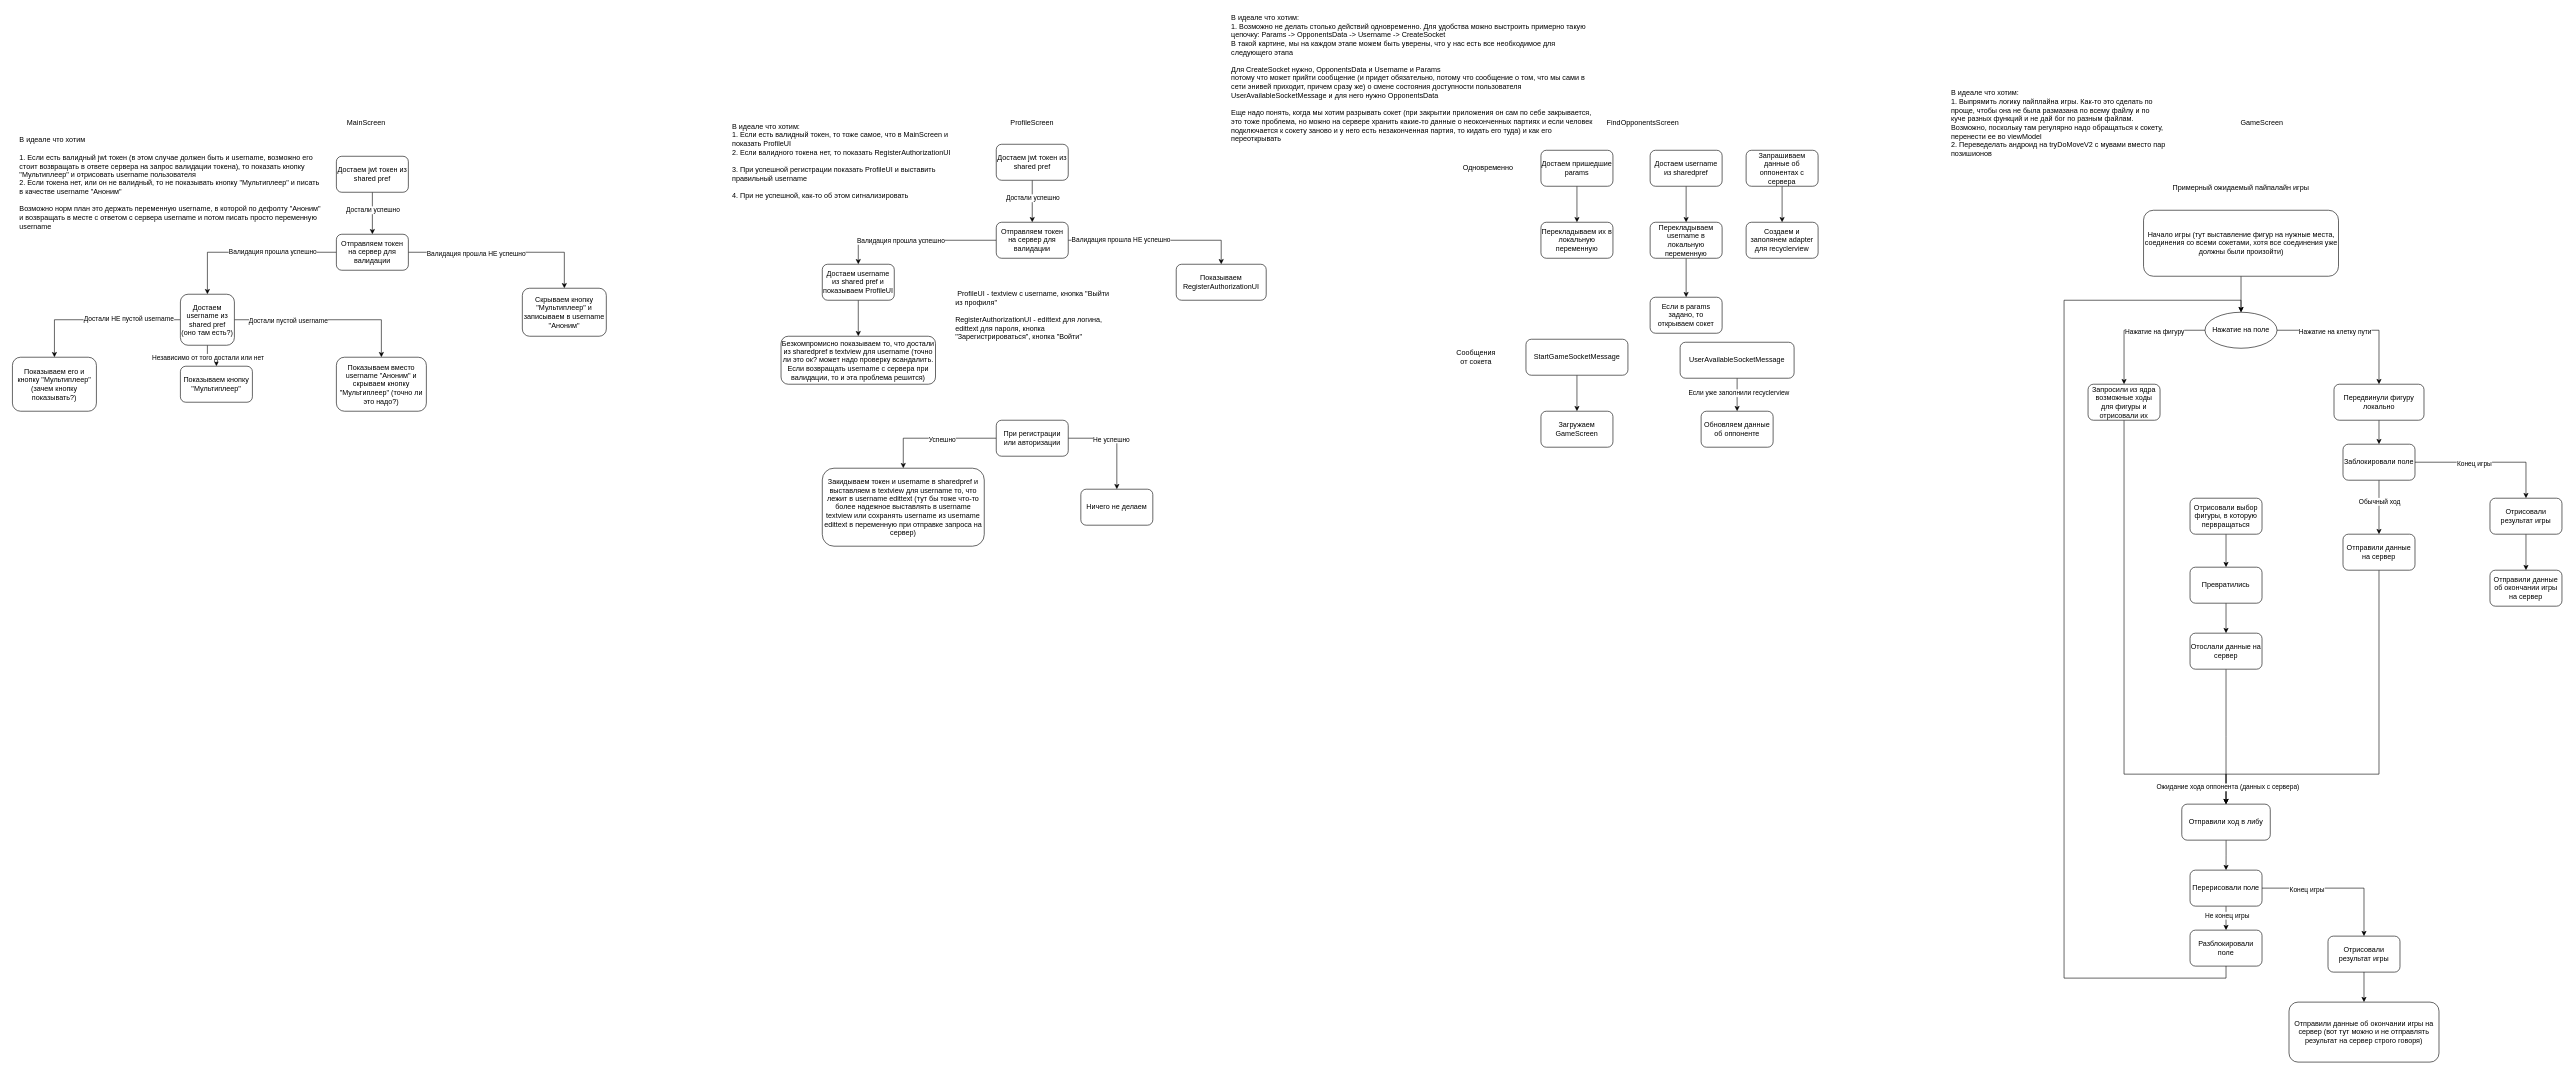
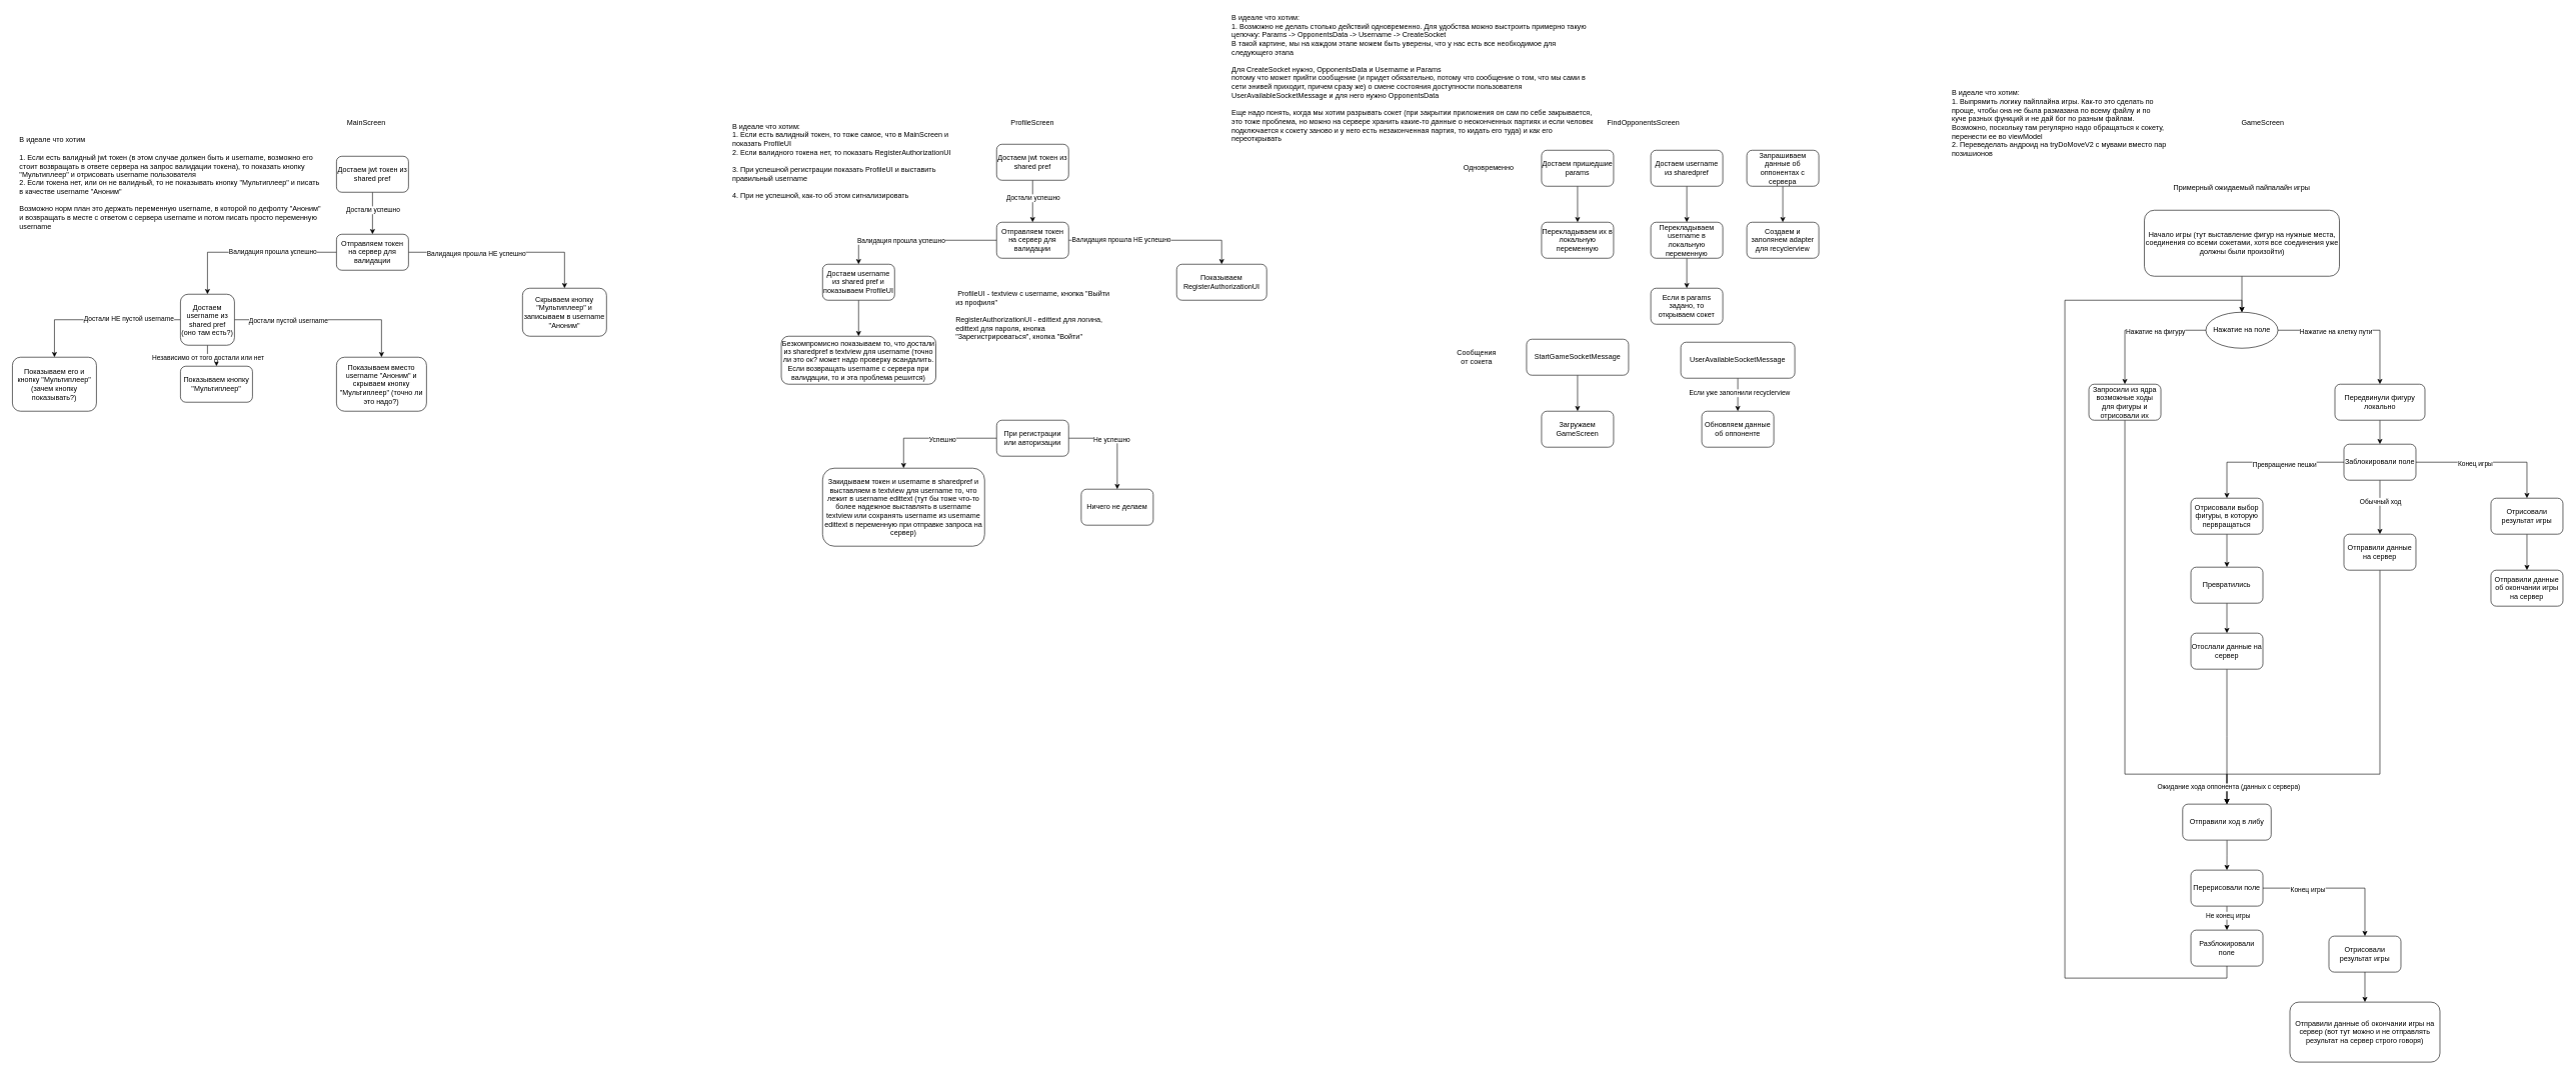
- <mxCell id="58" value="Если в params задано, то открываем сокет" style="rounded=1;whiteSpace=wrap;html=1;" vertex="1" parent="1"><mxGeometry x="2750" y="495" width="120" height="60" as="geometry" /></mxCell>
+ <mxCell id="58" value="Если в params задано, то открываем сокет" style="rounded=1;whiteSpace=wrap;html=1;" vertex="1" parent="1"><mxGeometry x="2750" y="480" width="120" height="60" as="geometry" /></mxCell>
+ <mxCell id="79" style="edgeStyle=orthogonalEdgeStyle;rounded=0;orthogonalLoop=1;jettySize=auto;html=1;entryX=0.5;entryY=0;entryDx=0;entryDy=0;exitX=0;exitY=0.5;exitDx=0;exitDy=0;" edge="1" parent="1" source="101" target="88"><mxGeometry relative="1" as="geometry" /></mxCell>
+ <mxCell id="80" value="Превращение пешки" style="edgeLabel;html=1;align=center;verticalAlign=middle;resizable=0;points=[];" vertex="1" connectable="0" parent="79"><mxGeometry x="-0.214" y="3" relative="1" as="geometry"><mxPoint as="offset" /></mxGeometry></mxCell>
